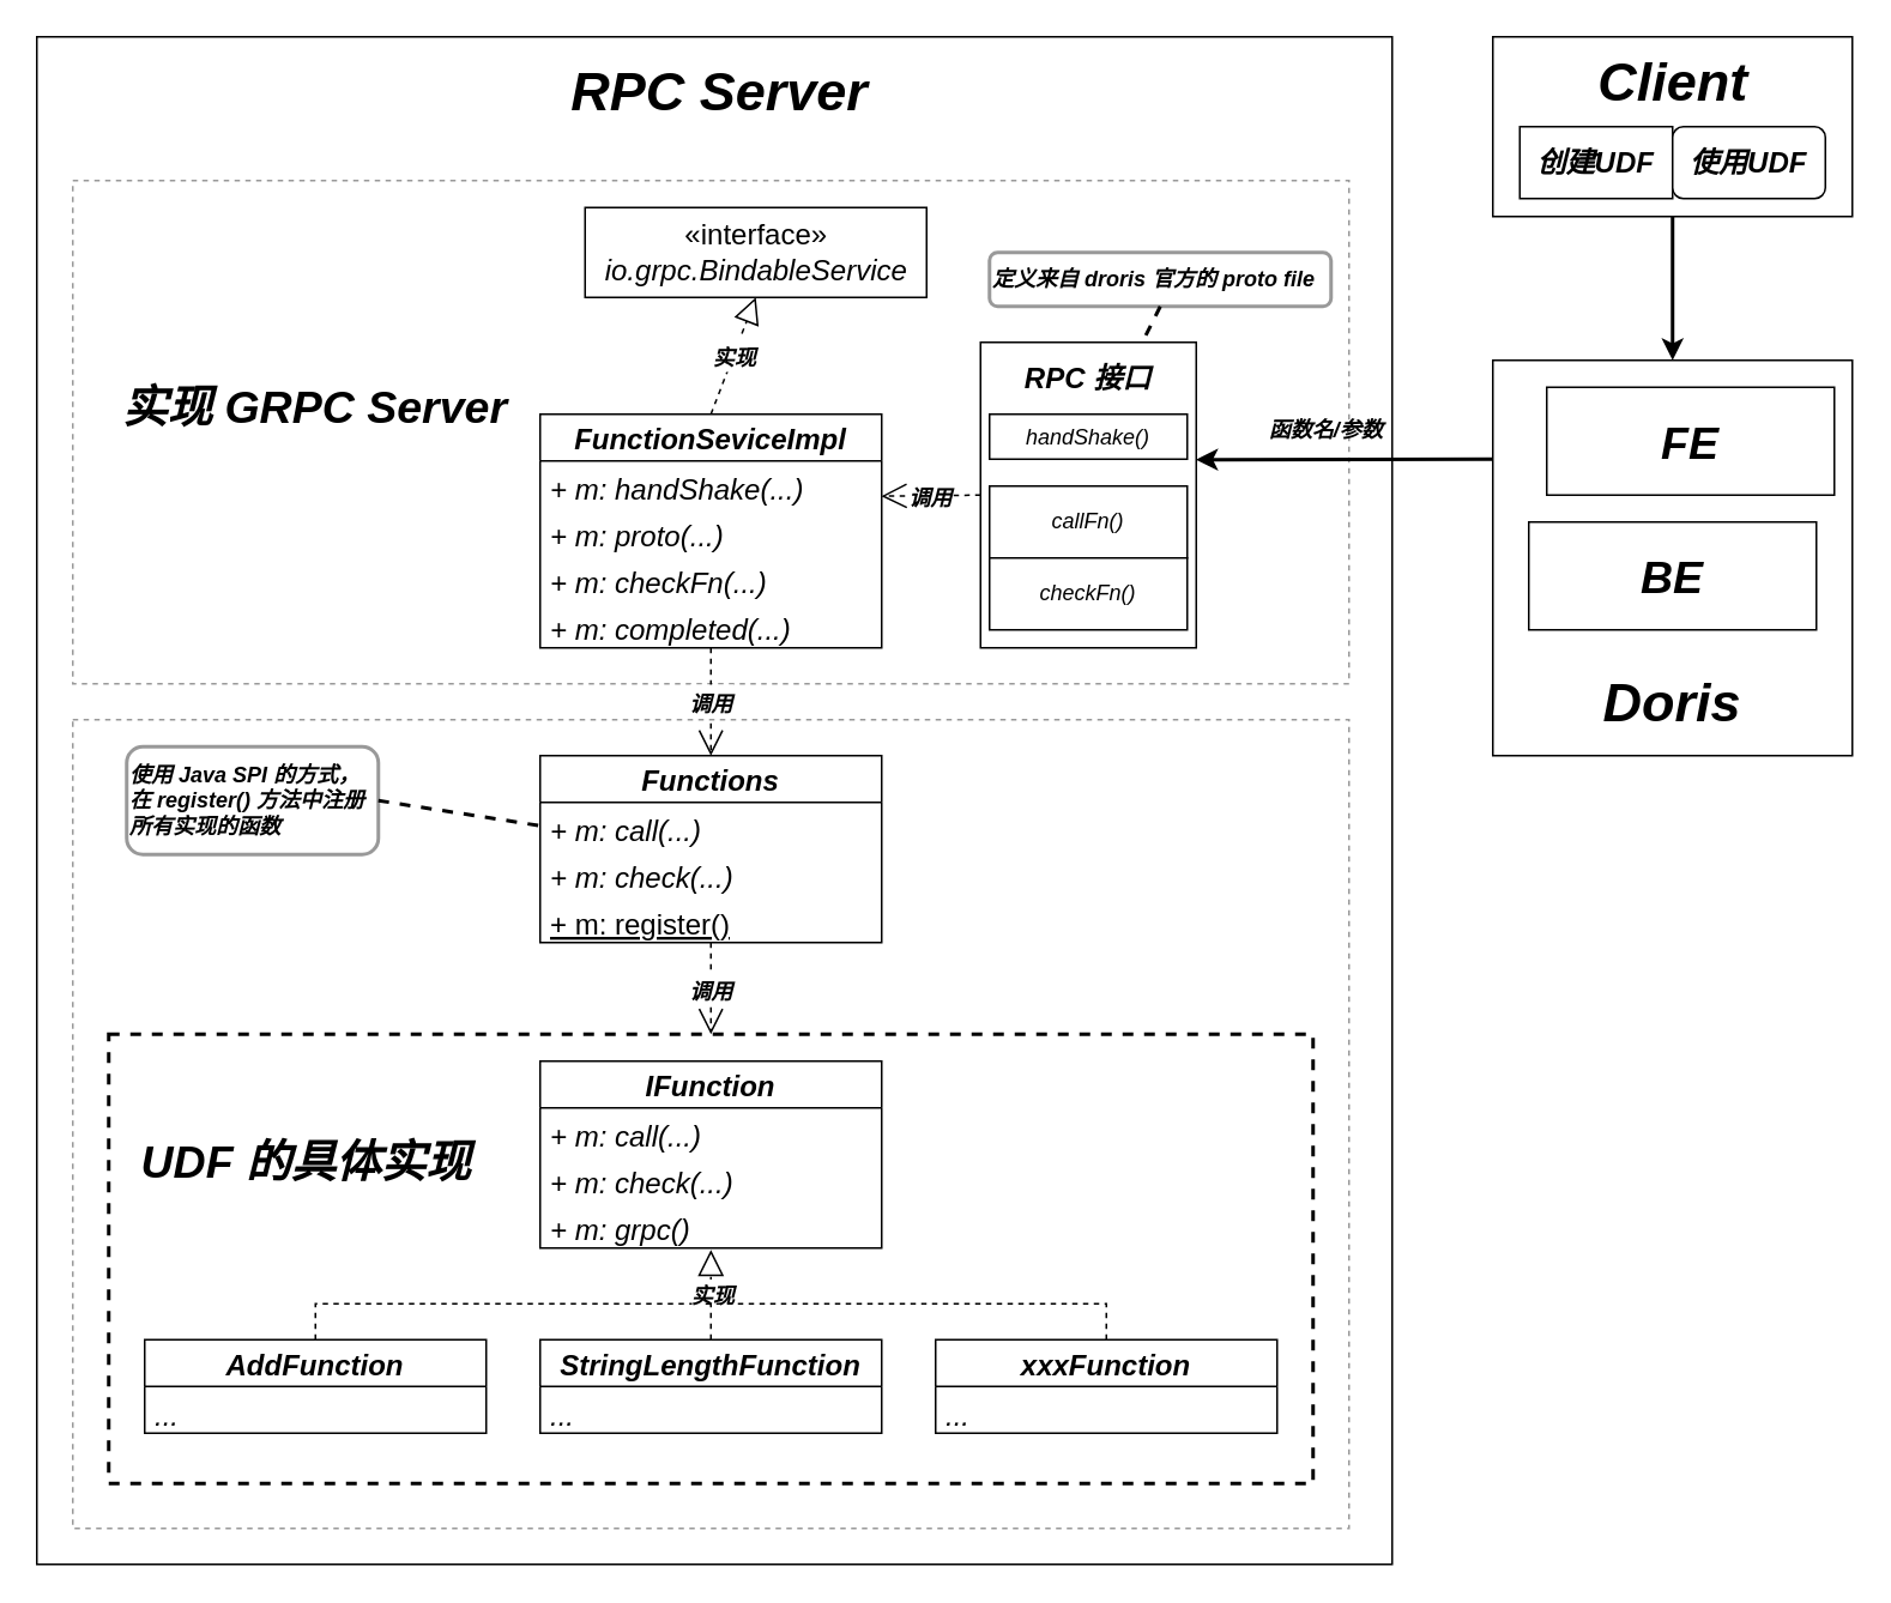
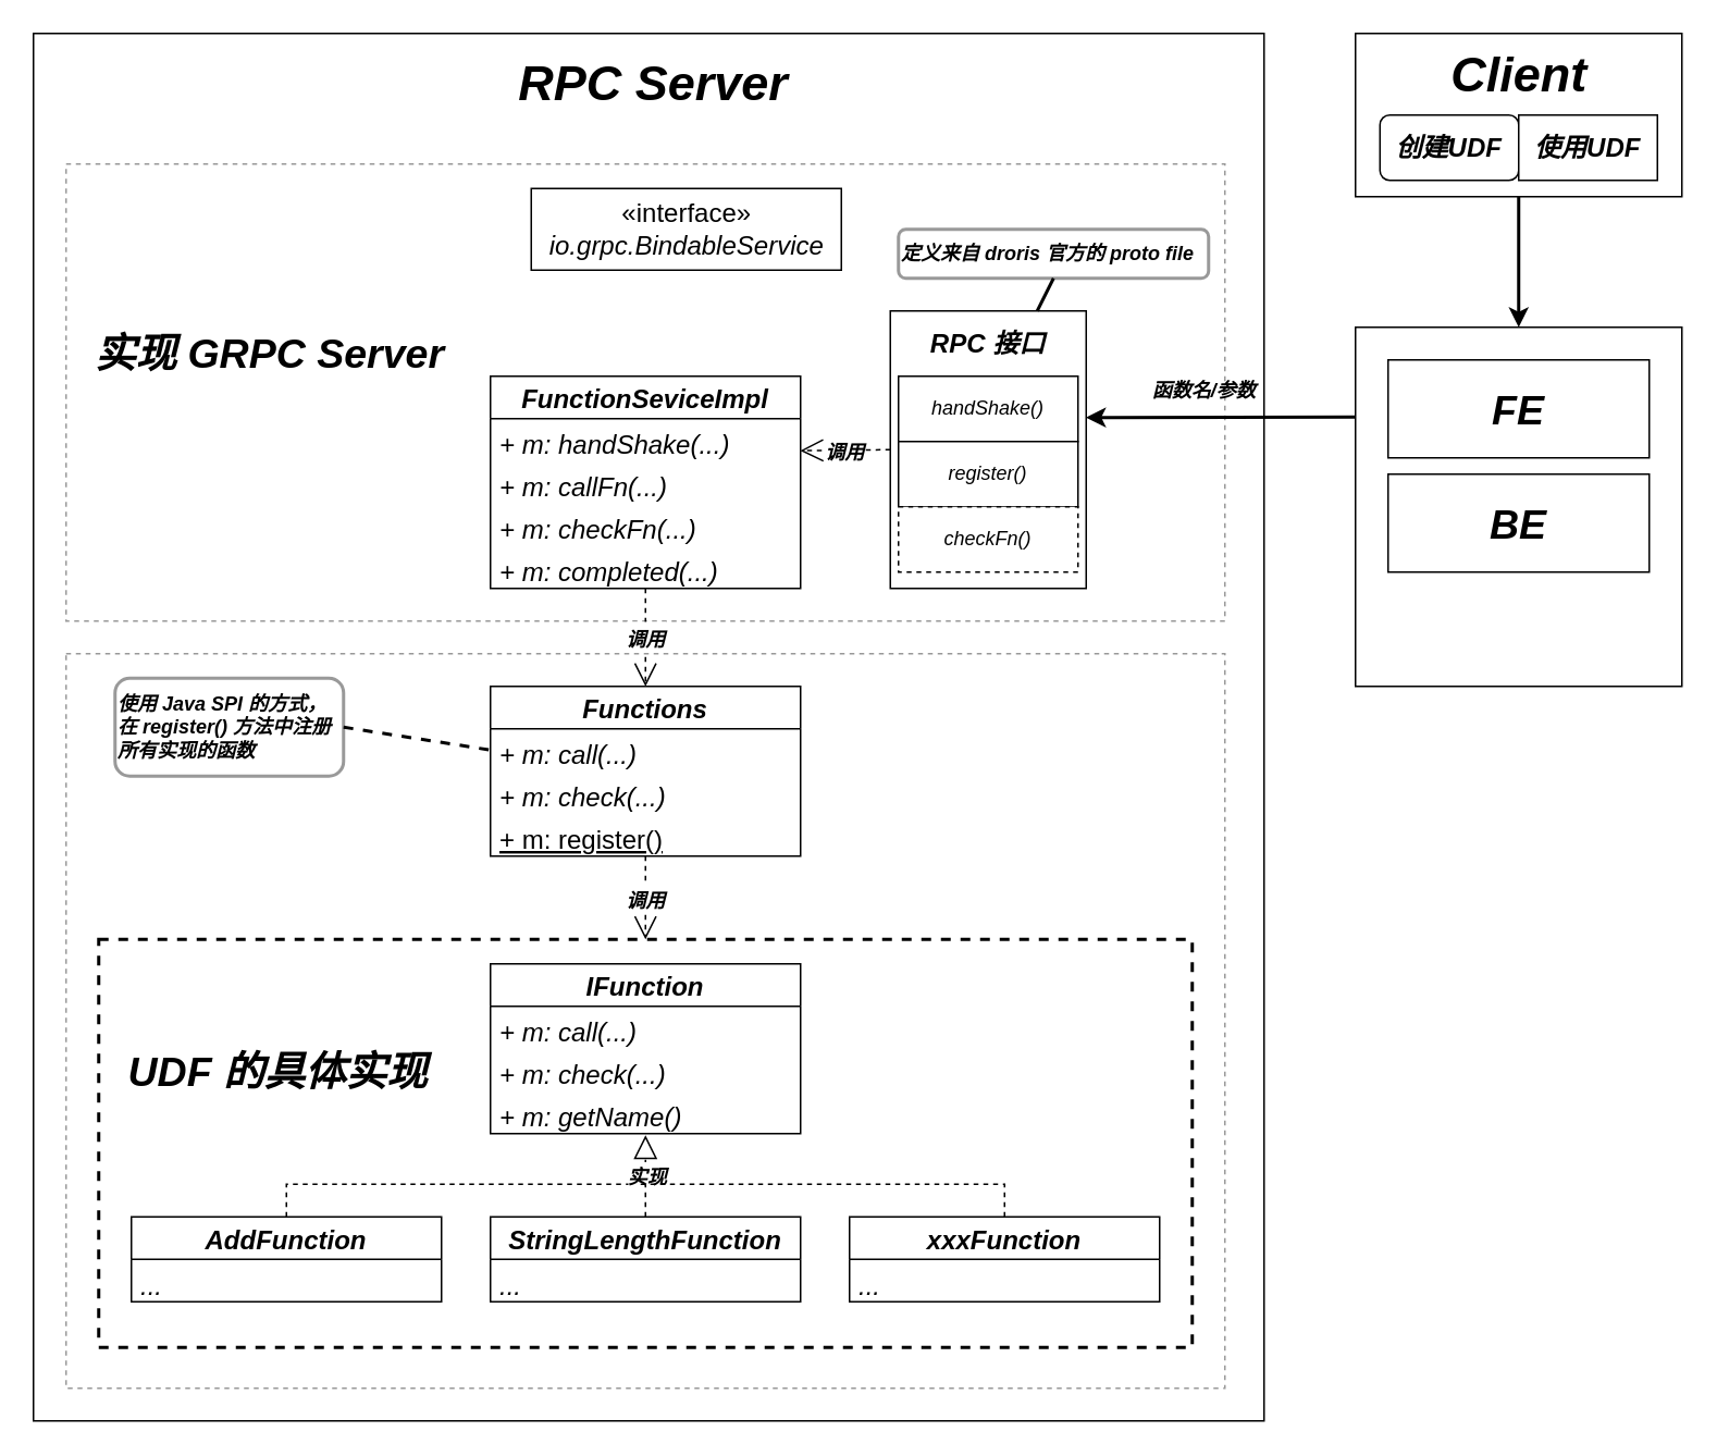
- <mxCell id="46" value="&lt;font size=&quot;1&quot;&gt;&lt;i&gt;&lt;b style=&quot;font-size: 16px&quot;&gt;创建UDF&lt;/b&gt;&lt;/i&gt;&lt;/font&gt;" style="rounded=0;whiteSpace=wrap;html=1;" parent="1" vertex="1"><mxGeometry x="845" y="70" width="85" height="40" as="geometry" /></mxCell>
+ <mxCell id="46" value="&lt;font size=&quot;1&quot;&gt;&lt;i&gt;&lt;b style=&quot;font-size: 16px&quot;&gt;创建UDF&lt;/b&gt;&lt;/i&gt;&lt;/font&gt;" style="whiteSpace=wrap;html=1;rounded=1;" parent="1" vertex="1"><mxGeometry x="845" y="70" width="85" height="40" as="geometry" /></mxCell>
- <mxCell id="47" value="&lt;font size=&quot;1&quot;&gt;&lt;i&gt;&lt;b style=&quot;font-size: 16px&quot;&gt;使用UDF&lt;/b&gt;&lt;/i&gt;&lt;/font&gt;" style="whiteSpace=wrap;html=1;fillColor=default;rounded=1;" parent="1" vertex="1"><mxGeometry x="930" y="70" width="85" height="40" as="geometry" /></mxCell>
+ <mxCell id="47" value="&lt;font size=&quot;1&quot;&gt;&lt;i&gt;&lt;b style=&quot;font-size: 16px&quot;&gt;使用UDF&lt;/b&gt;&lt;/i&gt;&lt;/font&gt;" style="rounded=0;whiteSpace=wrap;html=1;fillColor=default;" parent="1" vertex="1"><mxGeometry x="930" y="70" width="85" height="40" as="geometry" /></mxCell>
- <mxCell id="56" value="" style="endArrow=none;html=1;rounded=0;dashed=1;fontSize=12;strokeWidth=2;exitX=0.5;exitY=1;exitDx=0;exitDy=0;entryX=0.75;entryY=0;entryDx=0;entryDy=0;endFill=0;" parent="1" source="55" target="15" edge="1"><mxGeometry width="50" height="50" relative="1" as="geometry"><mxPoint x="220" y="455" as="sourcePoint" /><mxPoint x="310" y="469" as="targetPoint" /></mxGeometry></mxCell>
+ <mxCell id="56" value="" style="endArrow=none;html=1;rounded=0;dashed=0;fontSize=12;strokeWidth=2;exitX=0.5;exitY=1;exitDx=0;exitDy=0;entryX=0.75;entryY=0;entryDx=0;entryDy=0;endFill=0;" parent="1" source="55" target="15" edge="1"><mxGeometry width="50" height="50" relative="1" as="geometry"><mxPoint x="220" y="455" as="sourcePoint" /><mxPoint x="310" y="469" as="targetPoint" /></mxGeometry></mxCell>
- <mxCell id="24" value="&lt;font style=&quot;font-size: 12px&quot;&gt;&lt;b&gt;&lt;i&gt;实现&lt;/i&gt;&lt;/b&gt;&lt;/font&gt;" style="endArrow=block;dashed=1;endFill=0;endSize=12;html=1;rounded=0;fontSize=16;exitX=0.5;exitY=0;exitDx=0;exitDy=0;entryX=0.5;entryY=1;entryDx=0;entryDy=0;" parent="1" source="18" target="23" edge="1"><mxGeometry width="160" relative="1" as="geometry"><mxPoint x="670" y="180" as="sourcePoint" /><mxPoint x="830" y="180" as="targetPoint" /></mxGeometry></mxCell>
- <mxCell id="50" value="&lt;font size=&quot;1&quot;&gt;&lt;i&gt;&lt;b style=&quot;font-size: 25px&quot;&gt;实现 GRPC Server&lt;/b&gt;&lt;/i&gt;&lt;/font&gt;" style="rounded=0;whiteSpace=wrap;html=1;strokeColor=none;fillColor=none;" parent="1" vertex="1"><mxGeometry x="60" y="210" width="230" height="30" as="geometry" /></mxCell>
+ <mxCell id="50" value="&lt;font size=&quot;1&quot;&gt;&lt;i&gt;&lt;b style=&quot;font-size: 25px&quot;&gt;实现 GRPC Server&lt;/b&gt;&lt;/i&gt;&lt;/font&gt;" style="rounded=0;whiteSpace=wrap;html=1;strokeColor=none;fillColor=none;" parent="1" vertex="1"><mxGeometry x="50" y="200" width="230" height="30" as="geometry" /></mxCell>
- <mxCell id="12" value="&lt;i&gt;handShake()&lt;/i&gt;" style="rounded=0;whiteSpace=wrap;html=1;" parent="1" vertex="1"><mxGeometry x="550" y="230" width="110" height="25" as="geometry" /></mxCell>
+ <mxCell id="12" value="&lt;i&gt;handShake()&lt;/i&gt;" style="rounded=0;whiteSpace=wrap;html=1;" parent="1" vertex="1"><mxGeometry x="550" y="230" width="110" height="40" as="geometry" /></mxCell>
- <mxCell id="9" value="&lt;font style=&quot;font-size: 25px&quot;&gt;&lt;i&gt;&lt;b&gt;FE&lt;/b&gt;&lt;/i&gt;&lt;/font&gt;" style="rounded=0;whiteSpace=wrap;html=1;" parent="1" vertex="1"><mxGeometry x="860" y="215" width="160" height="60" as="geometry" /></mxCell>
+ <mxCell id="9" value="&lt;font style=&quot;font-size: 25px&quot;&gt;&lt;i&gt;&lt;b&gt;FE&lt;/b&gt;&lt;/i&gt;&lt;/font&gt;" style="rounded=0;whiteSpace=wrap;html=1;" parent="1" vertex="1"><mxGeometry x="850" y="220" width="160" height="60" as="geometry" /></mxCell>
- <mxCell id="13" value="&lt;i&gt;callFn()&lt;/i&gt;" style="rounded=0;whiteSpace=wrap;html=1;" parent="1" vertex="1"><mxGeometry x="550" y="270" width="110" height="40" as="geometry" /></mxCell>
+ <mxCell id="13" value="&lt;i&gt;register()&lt;/i&gt;" style="rounded=0;whiteSpace=wrap;html=1;" parent="1" vertex="1"><mxGeometry x="550" y="270" width="110" height="40" as="geometry" /></mxCell>
- <mxCell id="20" value="+ m: proto(...)" style="text;strokeColor=none;fillColor=none;align=left;verticalAlign=top;spacingLeft=4;spacingRight=4;overflow=hidden;rotatable=0;points=[[0,0.5],[1,0.5]];portConstraint=eastwest;rounded=0;fontSize=16;fontStyle=2" parent="18" vertex="1"><mxGeometry y="52" width="190" height="26" as="geometry" /></mxCell>
+ <mxCell id="20" value="+ m: callFn(...)" style="text;strokeColor=none;fillColor=none;align=left;verticalAlign=top;spacingLeft=4;spacingRight=4;overflow=hidden;rotatable=0;points=[[0,0.5],[1,0.5]];portConstraint=eastwest;rounded=0;fontSize=16;fontStyle=2" parent="18" vertex="1"><mxGeometry y="52" width="190" height="26" as="geometry" /></mxCell>
- <mxCell id="14" value="&lt;i&gt;checkFn()&lt;/i&gt;" style="rounded=0;whiteSpace=wrap;html=1;" parent="1" vertex="1"><mxGeometry x="550" y="310" width="110" height="40" as="geometry" /></mxCell>
+ <mxCell id="14" value="&lt;i&gt;checkFn()&lt;/i&gt;" style="rounded=0;whiteSpace=wrap;html=1;dashed=1;" parent="1" vertex="1"><mxGeometry x="550" y="310" width="110" height="40" as="geometry" /></mxCell>
- <mxCell id="11" value="&lt;font style=&quot;font-size: 30px&quot;&gt;&lt;b&gt;&lt;i&gt;Doris&lt;/i&gt;&lt;/b&gt;&lt;/font&gt;" style="rounded=0;whiteSpace=wrap;html=1;fillColor=none;strokeColor=none;" parent="1" vertex="1"><mxGeometry x="865" y="370" width="130" height="40" as="geometry" /></mxCell>
- <mxCell id="51" value="&lt;font size=&quot;1&quot;&gt;&lt;i&gt;&lt;b style=&quot;font-size: 25px&quot;&gt;UDF 的具体实现&lt;/b&gt;&lt;/i&gt;&lt;/font&gt;" style="rounded=0;whiteSpace=wrap;html=1;strokeColor=none;fillColor=none;" parent="1" vertex="1"><mxGeometry x="70" y="630" width="200" height="30" as="geometry" /></mxCell>
+ <mxCell id="51" value="&lt;font size=&quot;1&quot;&gt;&lt;i&gt;&lt;b style=&quot;font-size: 25px&quot;&gt;UDF 的具体实现&lt;/b&gt;&lt;/i&gt;&lt;/font&gt;" style="rounded=0;whiteSpace=wrap;html=1;strokeColor=none;fillColor=none;" parent="1" vertex="1"><mxGeometry x="70" y="640" width="200" height="30" as="geometry" /></mxCell>
- <mxCell id="32" value="+ m: grpc()" style="text;strokeColor=none;fillColor=none;align=left;verticalAlign=top;spacingLeft=4;spacingRight=4;overflow=hidden;rotatable=0;points=[[0,0.5],[1,0.5]];portConstraint=eastwest;rounded=0;fontSize=16;fontStyle=2" parent="29" vertex="1"><mxGeometry y="78" width="190" height="26" as="geometry" /></mxCell>
+ <mxCell id="32" value="+ m: getName()" style="text;strokeColor=none;fillColor=none;align=left;verticalAlign=top;spacingLeft=4;spacingRight=4;overflow=hidden;rotatable=0;points=[[0,0.5],[1,0.5]];portConstraint=eastwest;rounded=0;fontSize=16;fontStyle=2" parent="29" vertex="1"><mxGeometry y="78" width="190" height="26" as="geometry" /></mxCell>
